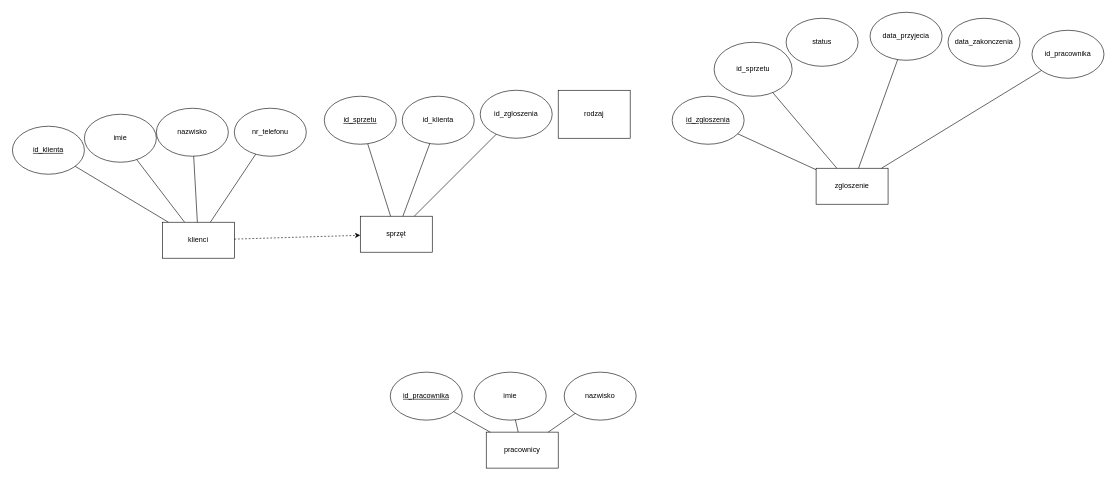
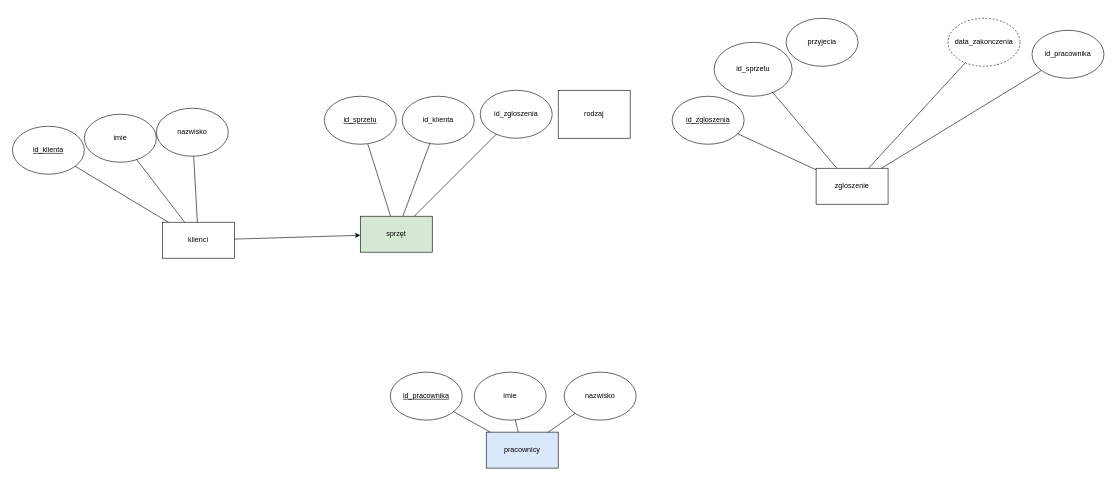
- <mxCell id="24" value="data_przyjecia" style="ellipse;whiteSpace=wrap;html=1;" vertex="1" parent="1"><mxGeometry x="1450" y="20" width="120" height="80" as="geometry" /></mxCell>
- <mxCell id="16" value="status" style="ellipse;whiteSpace=wrap;html=1;" vertex="1" parent="1"><mxGeometry x="1310" y="30" width="120" height="80" as="geometry" /></mxCell>
+ <mxCell id="16" value="przyjecia" style="ellipse;whiteSpace=wrap;html=1;" vertex="1" parent="1"><mxGeometry x="1310" y="30" width="120" height="80" as="geometry" /></mxCell>
- <mxCell id="25" value="data_zakonczenia" style="ellipse;whiteSpace=wrap;html=1;" vertex="1" parent="1"><mxGeometry x="1580" y="30" width="120" height="80" as="geometry" /></mxCell>
+ <mxCell id="25" value="data_zakonczenia" style="ellipse;whiteSpace=wrap;html=1;dashed=1;" vertex="1" parent="1"><mxGeometry x="1580" y="30" width="120" height="80" as="geometry" /></mxCell>
- <mxCell id="26" value="" style="endArrow=none;html=1;rounded=0;" edge="1" parent="1" source="11" target="24"><mxGeometry width="50" height="50" relative="1" as="geometry"><mxPoint x="1240" y="620" as="sourcePoint" /><mxPoint x="1290" y="570" as="targetPoint" /></mxGeometry></mxCell>
+ <mxCell id="27" value="" style="endArrow=none;html=1;rounded=0;" edge="1" parent="1" source="25" target="11"><mxGeometry width="50" height="50" relative="1" as="geometry"><mxPoint x="1200" y="630" as="sourcePoint" /><mxPoint x="1250" y="580" as="targetPoint" /></mxGeometry></mxCell>
- <mxCell id="6" value="nr_telefonu" style="ellipse;whiteSpace=wrap;html=1;" vertex="1" parent="1"><mxGeometry x="390" y="180" width="120" height="80" as="geometry" /></mxCell>
- <mxCell id="7" value="" style="endArrow=none;html=1;rounded=0;" edge="1" parent="1" source="2" target="6"><mxGeometry width="50" height="50" relative="1" as="geometry"><mxPoint x="1000" y="810" as="sourcePoint" /><mxPoint x="1050" y="760" as="targetPoint" /></mxGeometry></mxCell>
- <mxCell id="30" value="sprzęt" style="rounded=0;whiteSpace=wrap;html=1;" vertex="1" parent="1"><mxGeometry x="600" width="120" height="60" as="geometry" y="360" /></mxCell>
+ <mxCell id="30" value="sprzęt" style="rounded=0;whiteSpace=wrap;html=1;fillColor=#d5e8d4;" vertex="1" parent="1"><mxGeometry x="600" width="120" height="60" as="geometry" y="360" /></mxCell>
- <mxCell id="38" value="" style="endArrow=classic;html=1;rounded=0;dashed=1;" edge="1" parent="1" source="2" target="30"><mxGeometry width="50" height="50" relative="1" as="geometry"><mxPoint x="930" y="220" as="sourcePoint" /><mxPoint x="980" y="170" as="targetPoint" /></mxGeometry></mxCell>
+ <mxCell id="38" value="" style="endArrow=classic;html=1;rounded=0;" edge="1" parent="1" source="2" target="30"><mxGeometry width="50" height="50" relative="1" as="geometry"><mxPoint x="930" y="220" as="sourcePoint" /><mxPoint x="980" y="170" as="targetPoint" /></mxGeometry></mxCell>
- <mxCell id="17" value="pracownicy" style="rounded=0;whiteSpace=wrap;html=1;" vertex="1" parent="1"><mxGeometry x="810" y="720" width="120" height="60" as="geometry" /></mxCell>
+ <mxCell id="17" value="pracownicy" style="rounded=0;whiteSpace=wrap;html=1;fillColor=#dae8fc;" vertex="1" parent="1"><mxGeometry x="810" y="720" width="120" height="60" as="geometry" /></mxCell>
